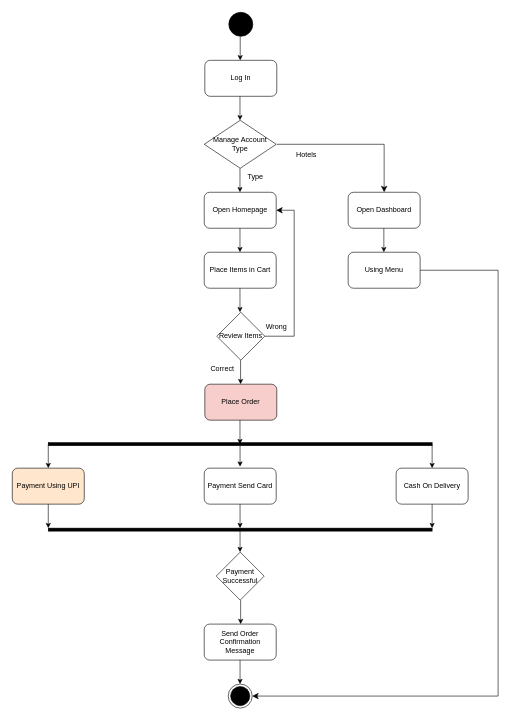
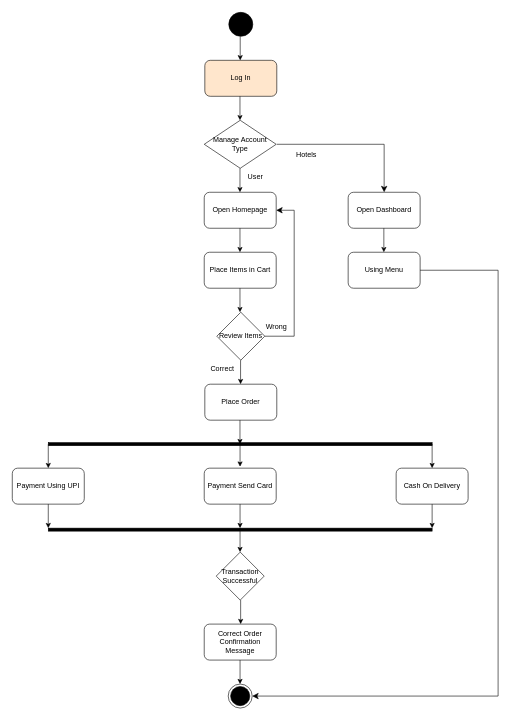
- <mxCell id="3" value="Log In" style="rounded=1;whiteSpace=wrap;html=1;" vertex="1" parent="1"><mxGeometry x="341" y="100" width="120" height="60" as="geometry" /></mxCell>
+ <mxCell id="3" value="Log In" style="rounded=1;whiteSpace=wrap;html=1;fillColor=#ffe6cc;" vertex="1" parent="1"><mxGeometry x="341" y="100" width="120" height="60" as="geometry" /></mxCell>
- <mxCell id="33" value="Type" style="text;html=1;align=center;verticalAlign=middle;resizable=0;points=[];autosize=1;strokeColor=none;fillColor=none;" vertex="1" parent="1"><mxGeometry x="400" y="280" width="50" height="30" as="geometry" /></mxCell>
+ <mxCell id="33" value="User" style="text;html=1;align=center;verticalAlign=middle;resizable=0;points=[];autosize=1;strokeColor=none;fillColor=none;" vertex="1" parent="1"><mxGeometry x="400" y="280" width="50" height="30" as="geometry" /></mxCell>
- <mxCell id="9" value="Place Order" style="rounded=1;whiteSpace=wrap;html=1;fillColor=#f8cecc;" vertex="1" parent="1"><mxGeometry x="341" y="640" width="120" height="60" as="geometry" /></mxCell>
+ <mxCell id="9" value="Place Order" style="rounded=1;whiteSpace=wrap;html=1;" vertex="1" parent="1"><mxGeometry x="341" y="640" width="120" height="60" as="geometry" /></mxCell>
- <mxCell id="12" value="Payment Using UPI" style="rounded=1;whiteSpace=wrap;html=1;fillColor=#ffe6cc;" vertex="1" parent="1"><mxGeometry x="20" y="780" width="120" height="60" as="geometry" /></mxCell>
+ <mxCell id="12" value="Payment Using UPI" style="rounded=1;whiteSpace=wrap;html=1;" vertex="1" parent="1"><mxGeometry x="20" y="780" width="120" height="60" as="geometry" /></mxCell>
- <mxCell id="15" value="Payment&lt;div&gt;Successful&lt;/div&gt;" style="rhombus;whiteSpace=wrap;html=1;" vertex="1" parent="1"><mxGeometry x="360" y="920" width="80" height="80" as="geometry" /></mxCell>
+ <mxCell id="15" value="Transaction&lt;div&gt;Successful&lt;/div&gt;" style="rhombus;whiteSpace=wrap;html=1;" vertex="1" parent="1"><mxGeometry x="360" y="920" width="80" height="80" as="geometry" /></mxCell>
- <mxCell id="16" value="Send Order Confirmation Message" style="rounded=1;whiteSpace=wrap;html=1;" vertex="1" parent="1"><mxGeometry x="340" y="1040" width="120" height="60" as="geometry" /></mxCell>
+ <mxCell id="16" value="Correct Order Confirmation Message" style="rounded=1;whiteSpace=wrap;html=1;" vertex="1" parent="1"><mxGeometry x="340" y="1040" width="120" height="60" as="geometry" /></mxCell>
